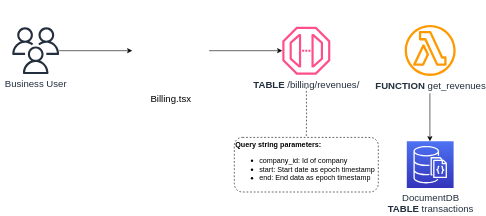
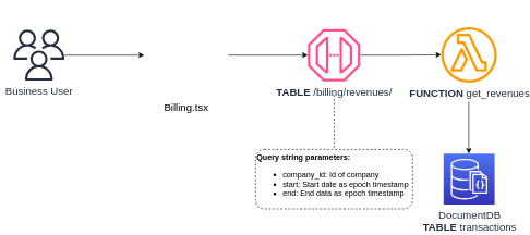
+ <mxCell id="6" style="edgeStyle=orthogonalEdgeStyle;rounded=0;orthogonalLoop=1;jettySize=auto;html=1;" parent="1" source="8" target="10" edge="1"><mxGeometry relative="1" as="geometry" /></mxCell>
